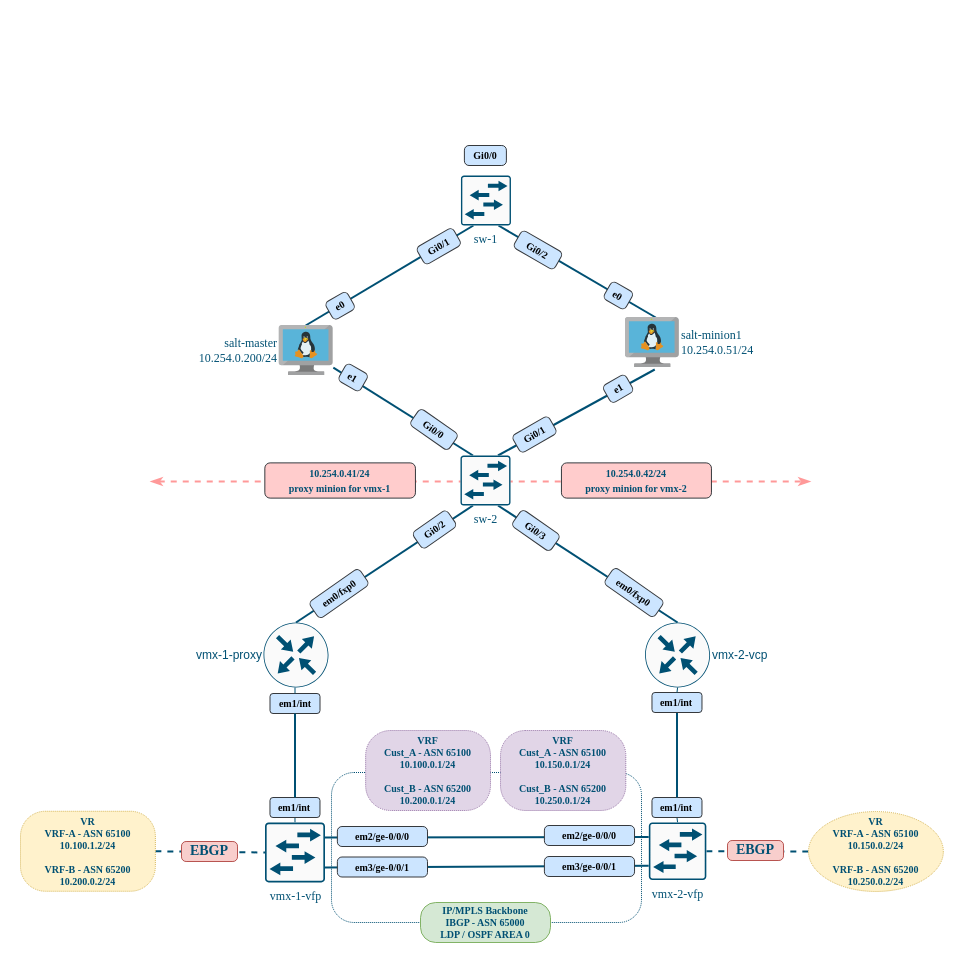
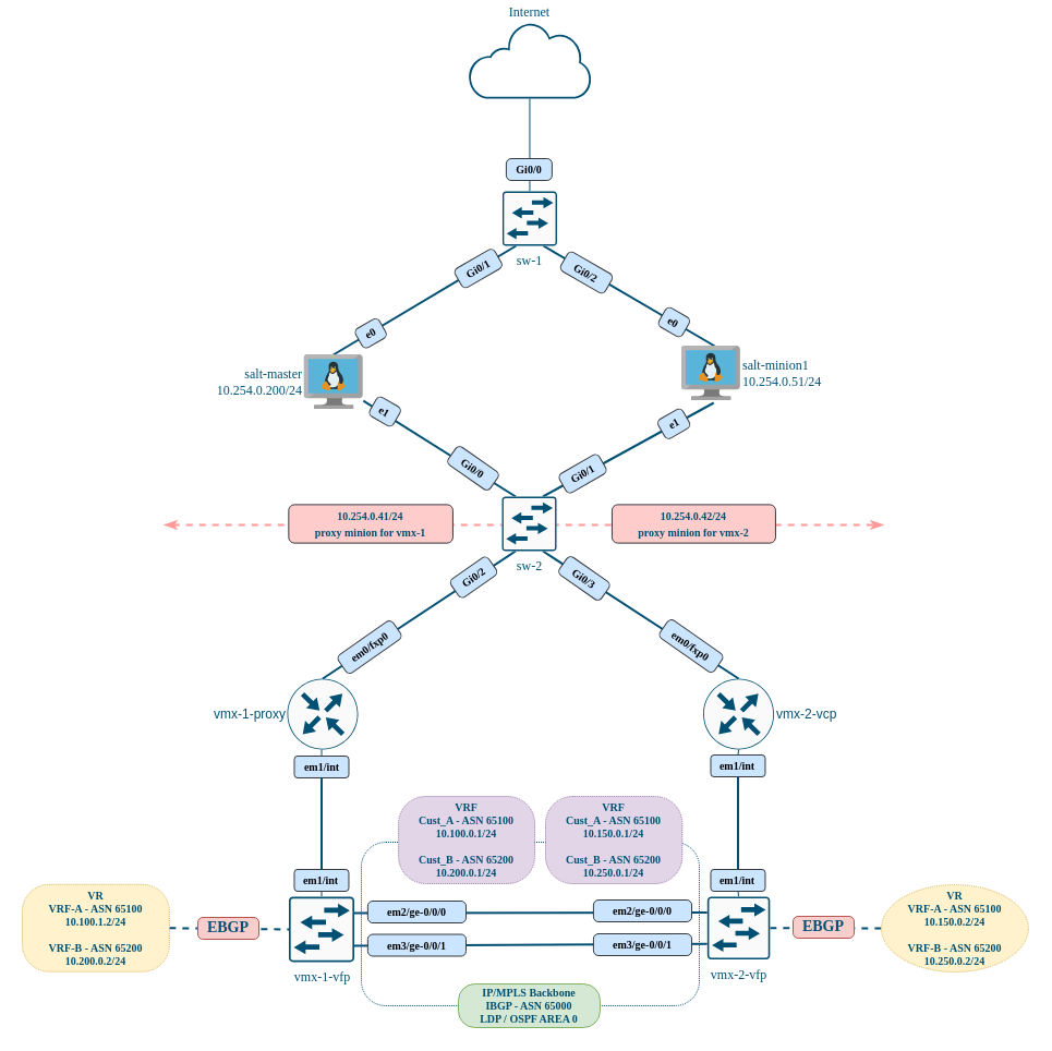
+ <mxCell id="9" value="&lt;font color=&quot;#005073&quot; style=&quot;font-size: 12px;&quot; face=&quot;Verdana&quot;&gt;Internet&lt;/font&gt;" style="sketch=0;aspect=fixed;pointerEvents=1;shadow=0;dashed=0;html=1;strokeColor=none;labelPosition=center;verticalLabelPosition=top;verticalAlign=bottom;align=center;fillColor=#005073;shape=mxgraph.mscae.enterprise.internet_hollow" vertex="1" parent="1"><mxGeometry x="429" y="20" width="112.9" height="70" as="geometry" /></mxCell>
+ <mxCell id="22" style="edgeStyle=none;rounded=0;orthogonalLoop=1;jettySize=auto;html=1;exitX=0.5;exitY=0;exitDx=0;exitDy=0;exitPerimeter=0;entryX=0.5;entryY=1;entryDx=0;entryDy=0;entryPerimeter=0;strokeColor=#005073;fontFamily=Verdana;fontSize=12;fontColor=#000000;endArrow=none;endFill=0;" edge="1" parent="1" source="23" target="9"><mxGeometry relative="1" as="geometry" /></mxCell>
